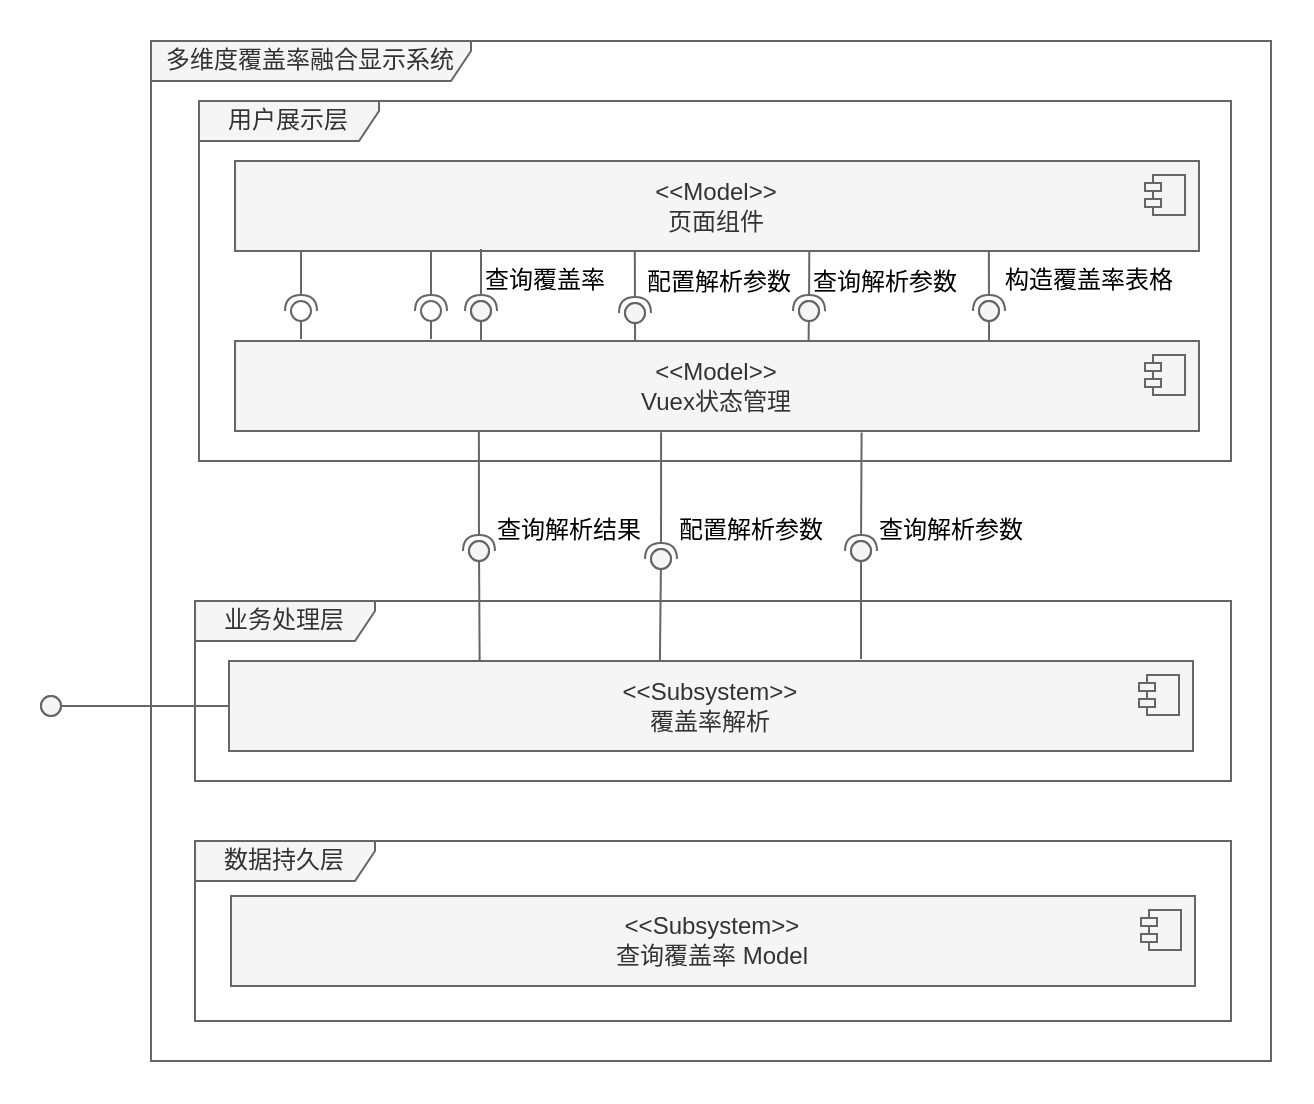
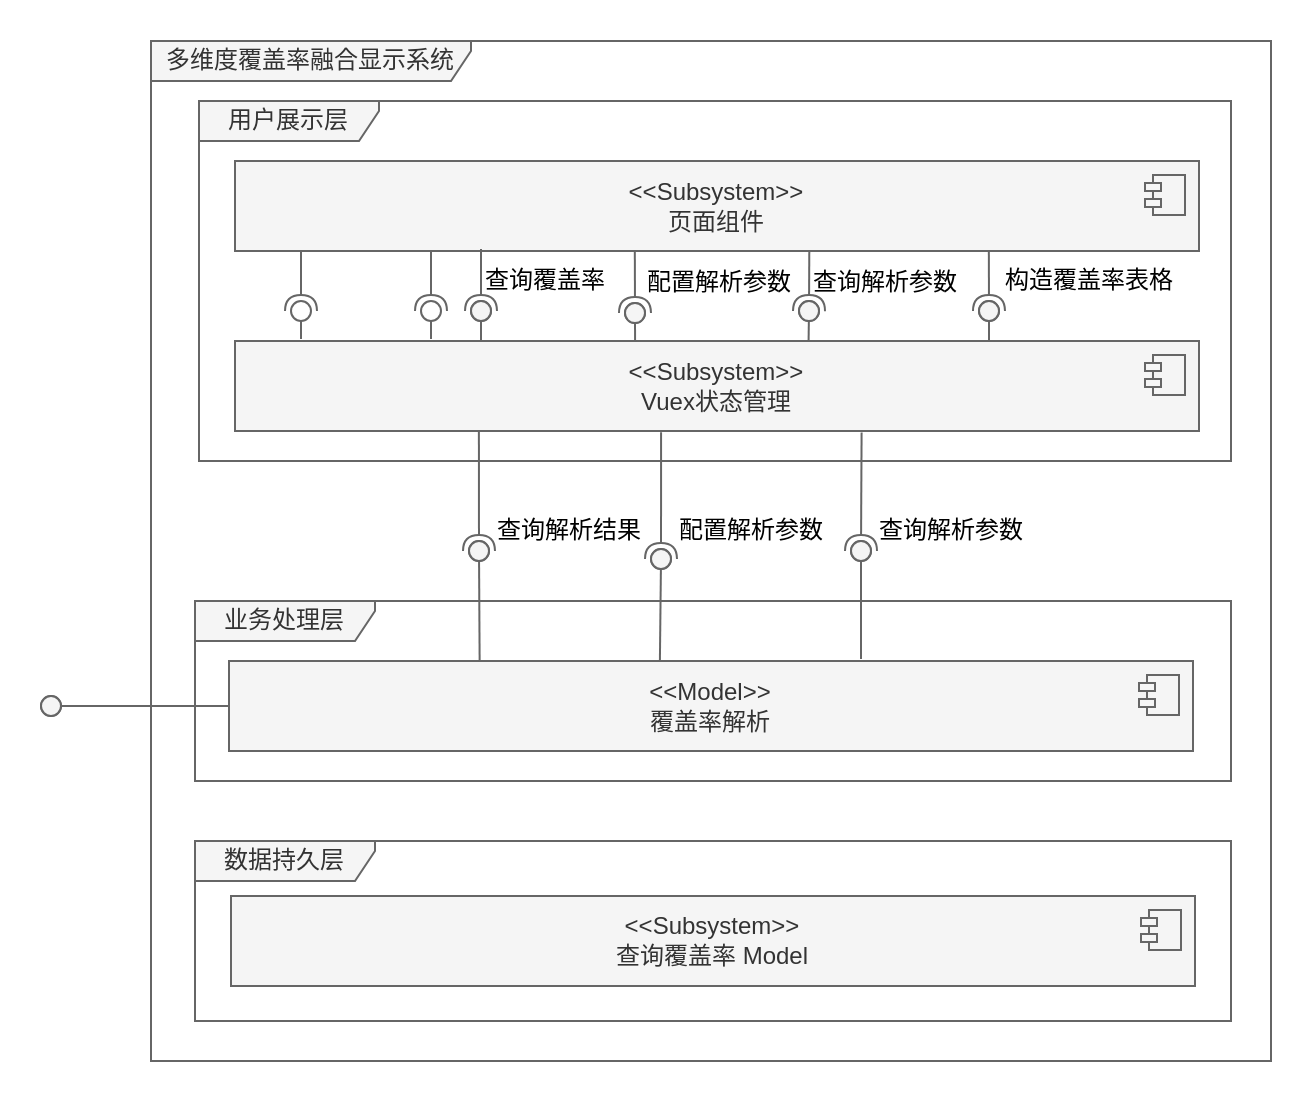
- <mxCell id="6" value="&lt;div&gt;&amp;lt;&amp;lt;Model&amp;gt;&amp;gt;&lt;/div&gt;&lt;div&gt;页面组件&lt;/div&gt;" style="html=1;dropTarget=0;whiteSpace=wrap;fillColor=#f5f5f5;strokeColor=#666666;fontColor=#333333;" parent="3" vertex="1"><mxGeometry x="18" y="30" width="482" height="45" as="geometry" /></mxCell>
+ <mxCell id="6" value="&lt;div&gt;&amp;lt;&amp;lt;Subsystem&amp;gt;&amp;gt;&lt;/div&gt;&lt;div&gt;页面组件&lt;/div&gt;" style="html=1;dropTarget=0;whiteSpace=wrap;fillColor=#f5f5f5;strokeColor=#666666;fontColor=#333333;" parent="3" vertex="1"><mxGeometry x="18" y="30" width="482" height="45" as="geometry" /></mxCell>
- <mxCell id="4" value="&lt;div&gt;&amp;lt;&amp;lt;Model&amp;gt;&amp;gt;&lt;/div&gt;&lt;div&gt;Vuex状态管理&lt;/div&gt;" style="html=1;dropTarget=0;whiteSpace=wrap;fillColor=#f5f5f5;strokeColor=#666666;fontColor=#333333;" parent="3" vertex="1"><mxGeometry x="18" y="120" width="482" height="45" as="geometry" /></mxCell>
+ <mxCell id="4" value="&lt;div&gt;&amp;lt;&amp;lt;Subsystem&amp;gt;&amp;gt;&lt;/div&gt;&lt;div&gt;Vuex状态管理&lt;/div&gt;" style="html=1;dropTarget=0;whiteSpace=wrap;fillColor=#f5f5f5;strokeColor=#666666;fontColor=#333333;" parent="3" vertex="1"><mxGeometry x="18" y="120" width="482" height="45" as="geometry" /></mxCell>
- <mxCell id="29" value="&lt;div&gt;&amp;lt;&amp;lt;Subsystem&amp;gt;&amp;gt;&lt;/div&gt;&lt;div&gt;覆盖率解析&lt;/div&gt;" style="html=1;dropTarget=0;whiteSpace=wrap;fillColor=#f5f5f5;strokeColor=#666666;fontColor=#333333;" parent="28" vertex="1"><mxGeometry x="17" y="30" width="482" height="45" as="geometry" /></mxCell>
+ <mxCell id="29" value="&lt;div&gt;&amp;lt;&amp;lt;Model&amp;gt;&amp;gt;&lt;/div&gt;&lt;div&gt;覆盖率解析&lt;/div&gt;" style="html=1;dropTarget=0;whiteSpace=wrap;fillColor=#f5f5f5;strokeColor=#666666;fontColor=#333333;" parent="28" vertex="1"><mxGeometry x="17" y="30" width="482" height="45" as="geometry" /></mxCell>
